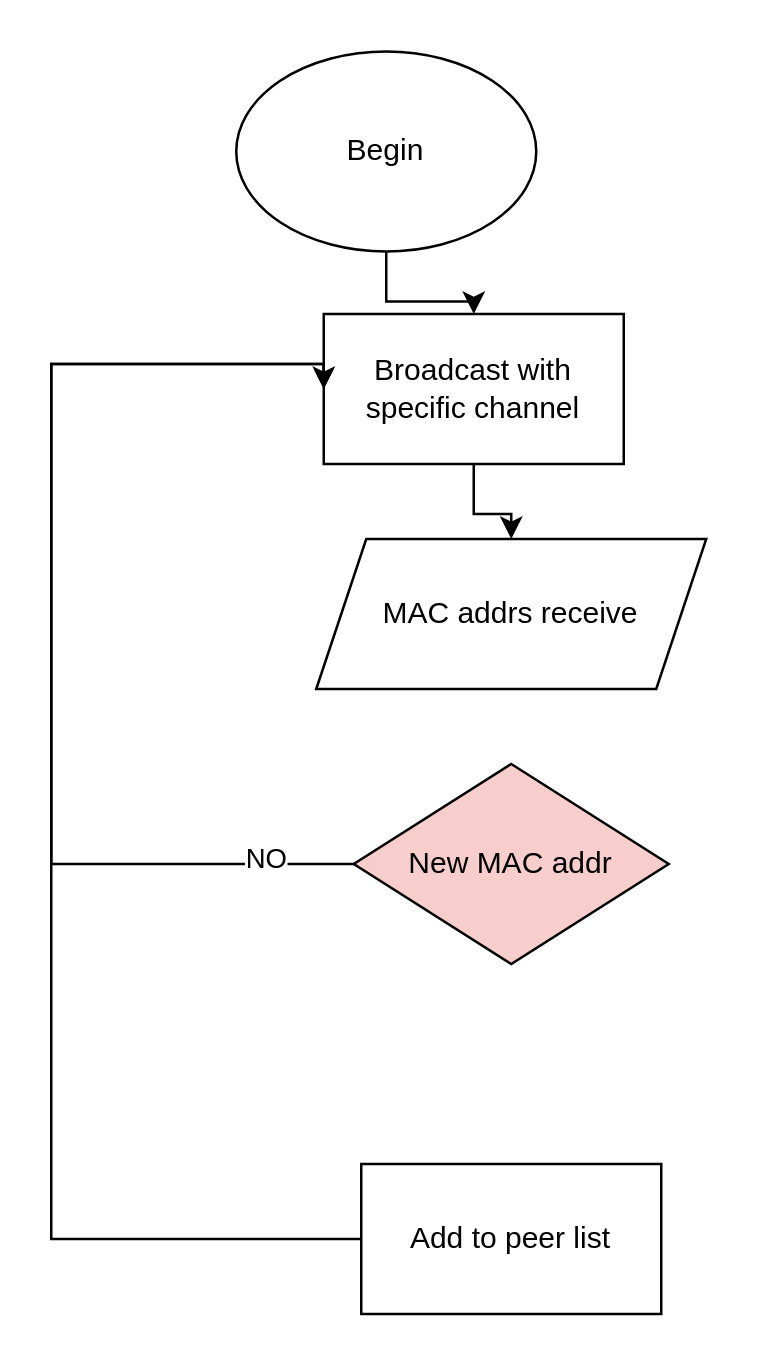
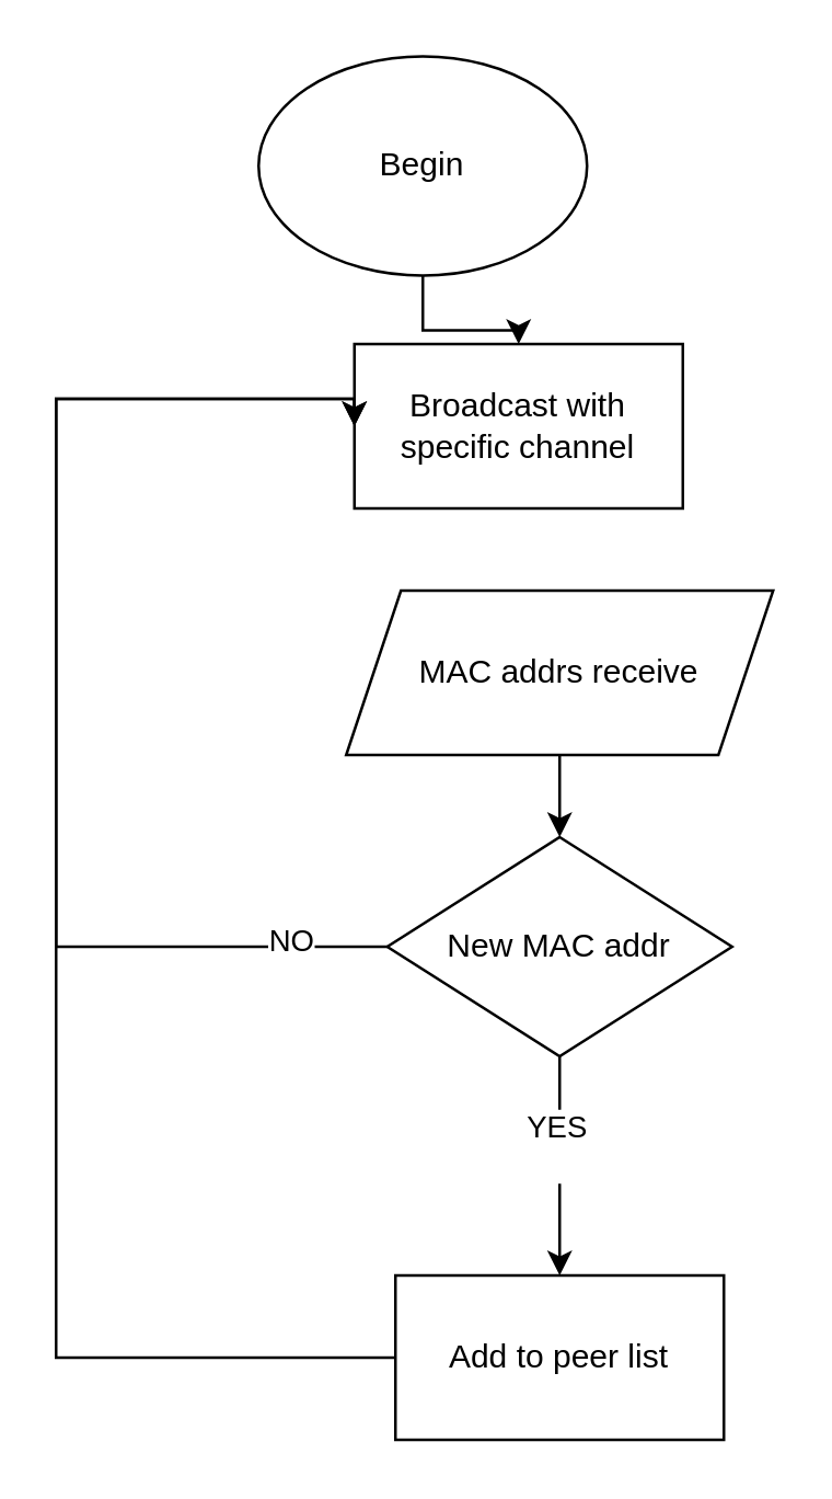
- <mxCell id="4" style="edgeStyle=orthogonalEdgeStyle;rounded=0;orthogonalLoop=1;jettySize=auto;html=1;" edge="1" parent="1" source="5" target="7"><mxGeometry relative="1" as="geometry" /></mxCell>
+ <mxCell id="6" value="" style="edgeStyle=orthogonalEdgeStyle;rounded=0;orthogonalLoop=1;jettySize=auto;html=1;" edge="1" parent="1" source="7" target="12"><mxGeometry relative="1" as="geometry" /></mxCell>
- <mxCell id="10" style="edgeStyle=orthogonalEdgeStyle;rounded=0;orthogonalLoop=1;jettySize=auto;html=1;entryX=0;entryY=0.5;entryDx=0;entryDy=0;endArrow=open;" edge="1" parent="1" source="12" target="5"><mxGeometry relative="1" as="geometry"><Array as="points"><mxPoint x="20" y="345" /><mxPoint x="20" y="145" /></Array></mxGeometry></mxCell>
+ <mxCell id="10" style="edgeStyle=orthogonalEdgeStyle;rounded=0;orthogonalLoop=1;jettySize=auto;html=1;entryX=0;entryY=0.5;entryDx=0;entryDy=0;" edge="1" parent="1" source="12" target="5"><mxGeometry relative="1" as="geometry"><Array as="points"><mxPoint x="20" y="345" /><mxPoint x="20" y="145" /></Array></mxGeometry></mxCell>
- <mxCell id="12" value="New MAC addr" style="rhombus;whiteSpace=wrap;html=1;fillColor=#f8cecc;" vertex="1" parent="1"><mxGeometry x="141" y="305" width="126" height="80" as="geometry" /></mxCell>
+ <mxCell id="12" value="New MAC addr" style="rhombus;whiteSpace=wrap;html=1;" vertex="1" parent="1"><mxGeometry x="141" y="305" width="126" height="80" as="geometry" /></mxCell>
+ <mxCell id="8" value="" style="edgeStyle=orthogonalEdgeStyle;rounded=0;orthogonalLoop=1;jettySize=auto;html=1;" edge="1" parent="1" source="12" target="14"><mxGeometry relative="1" as="geometry" /></mxCell>
+ <mxCell id="9" value="YES&lt;div&gt;&lt;br&gt;&lt;/div&gt;" style="edgeLabel;html=1;align=center;verticalAlign=middle;resizable=0;points=[];" vertex="1" connectable="0" parent="8"><mxGeometry x="-0.209" y="-2" relative="1" as="geometry"><mxPoint as="offset" /></mxGeometry></mxCell>
